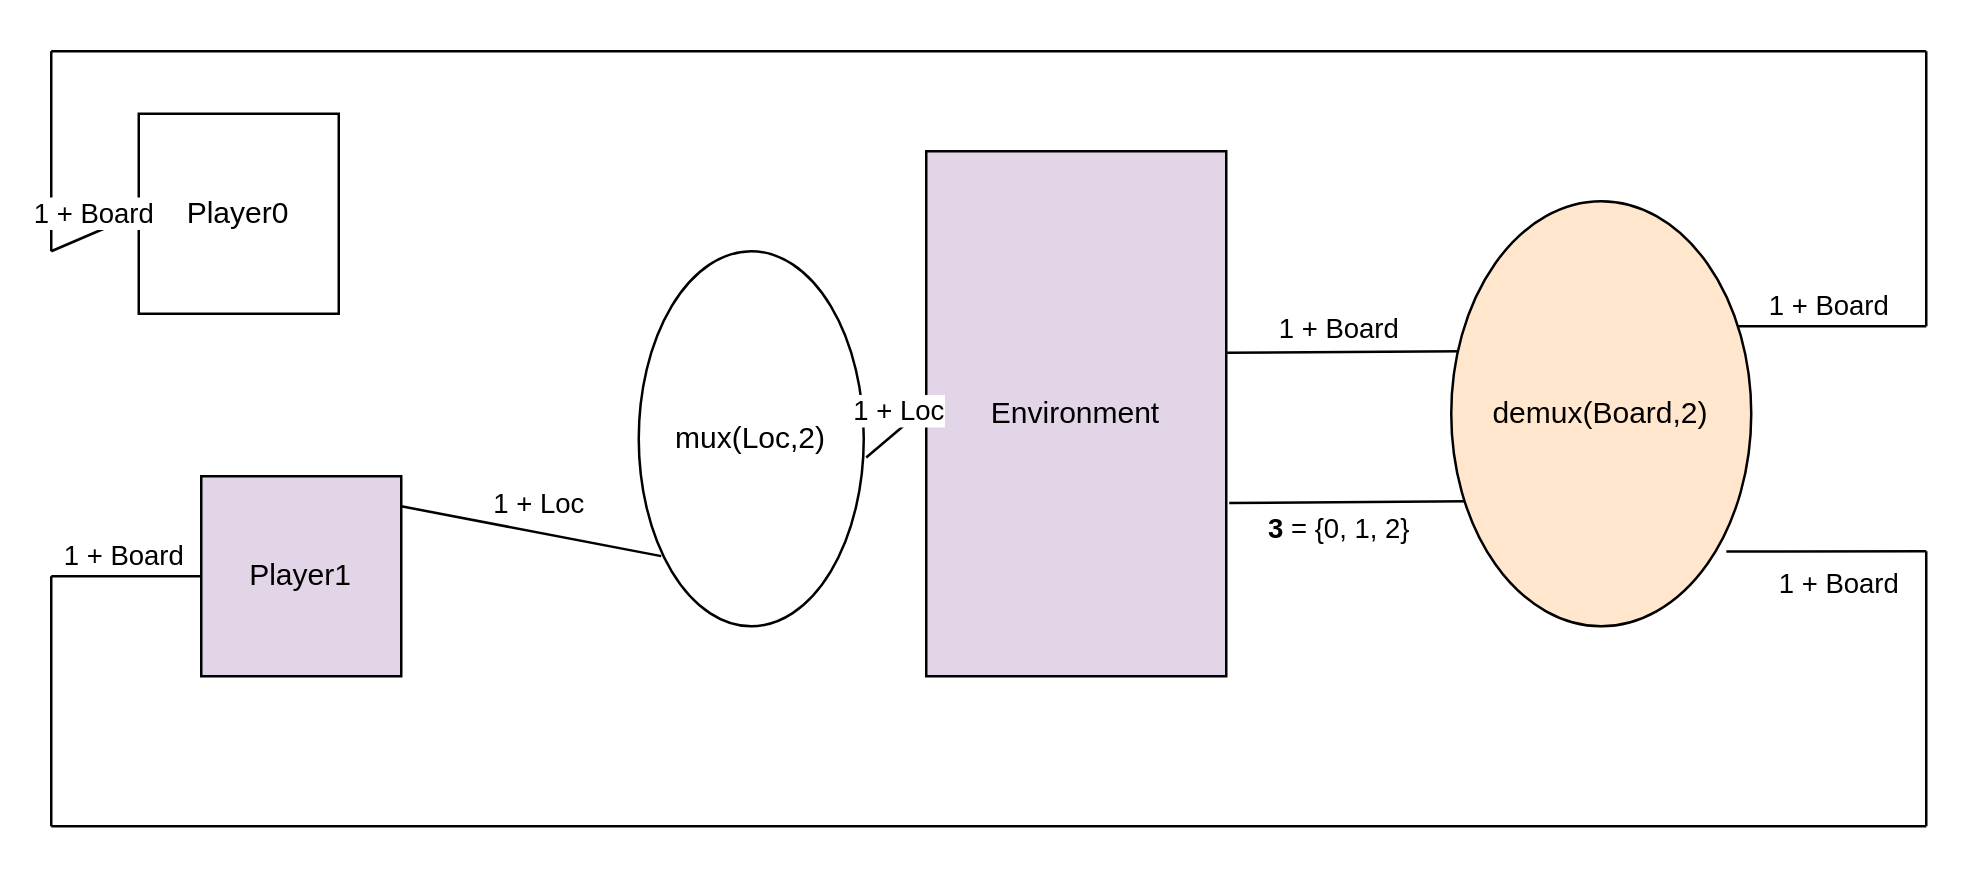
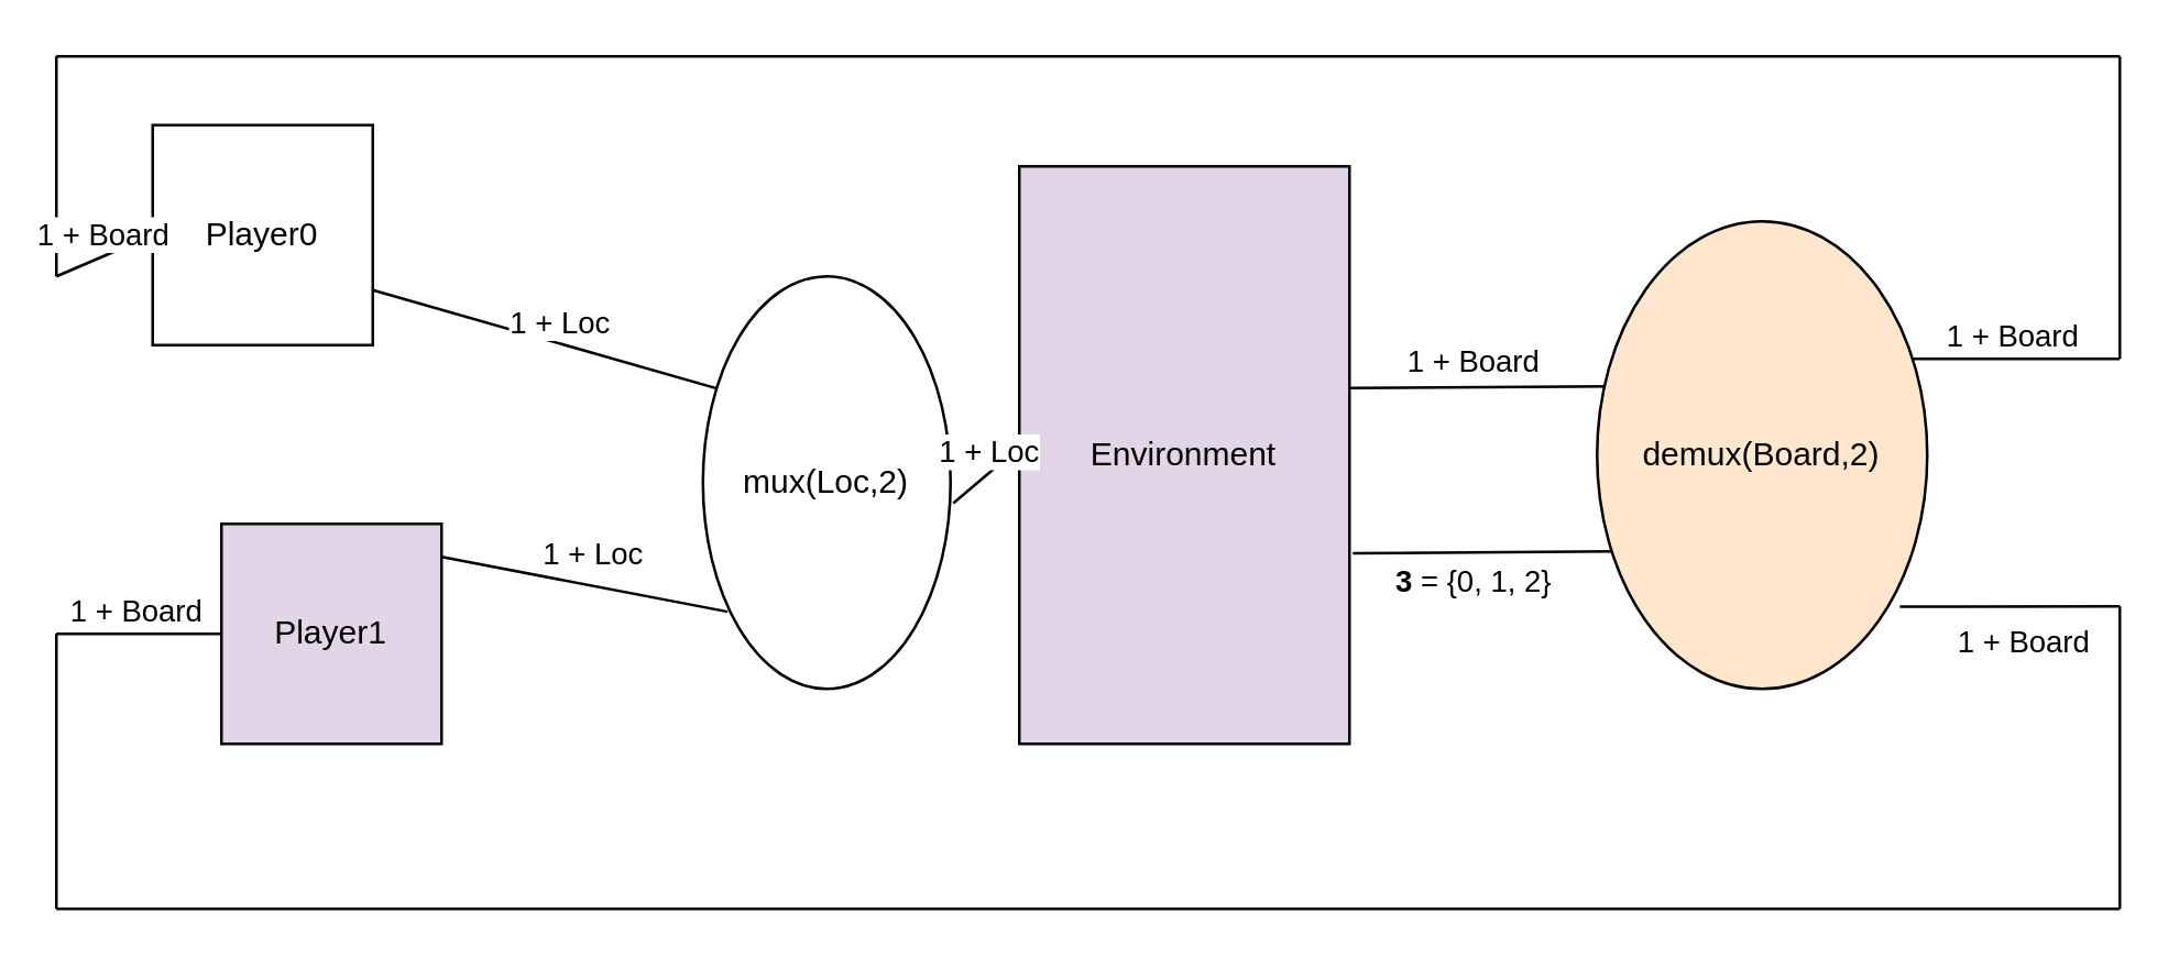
+ <mxCell id="7" value="" style="endArrow=none;html=1;rounded=0;exitX=1;exitY=0.75;exitDx=0;exitDy=0;entryX=0.052;entryY=0.271;entryDx=0;entryDy=0;entryPerimeter=0;" parent="1" source="2" target="4" edge="1"><mxGeometry width="50" height="50" relative="1" as="geometry"><mxPoint x="420" y="340" as="sourcePoint" /><mxPoint x="470" y="290" as="targetPoint" /></mxGeometry></mxCell>
+ <mxCell id="8" value="1 + Loc" style="edgeLabel;html=1;align=center;verticalAlign=bottom;resizable=0;points=[];labelPosition=center;verticalLabelPosition=top;" parent="7" vertex="1" connectable="0"><mxGeometry x="0.081" y="-1" relative="1" as="geometry"><mxPoint as="offset" /></mxGeometry></mxCell>
